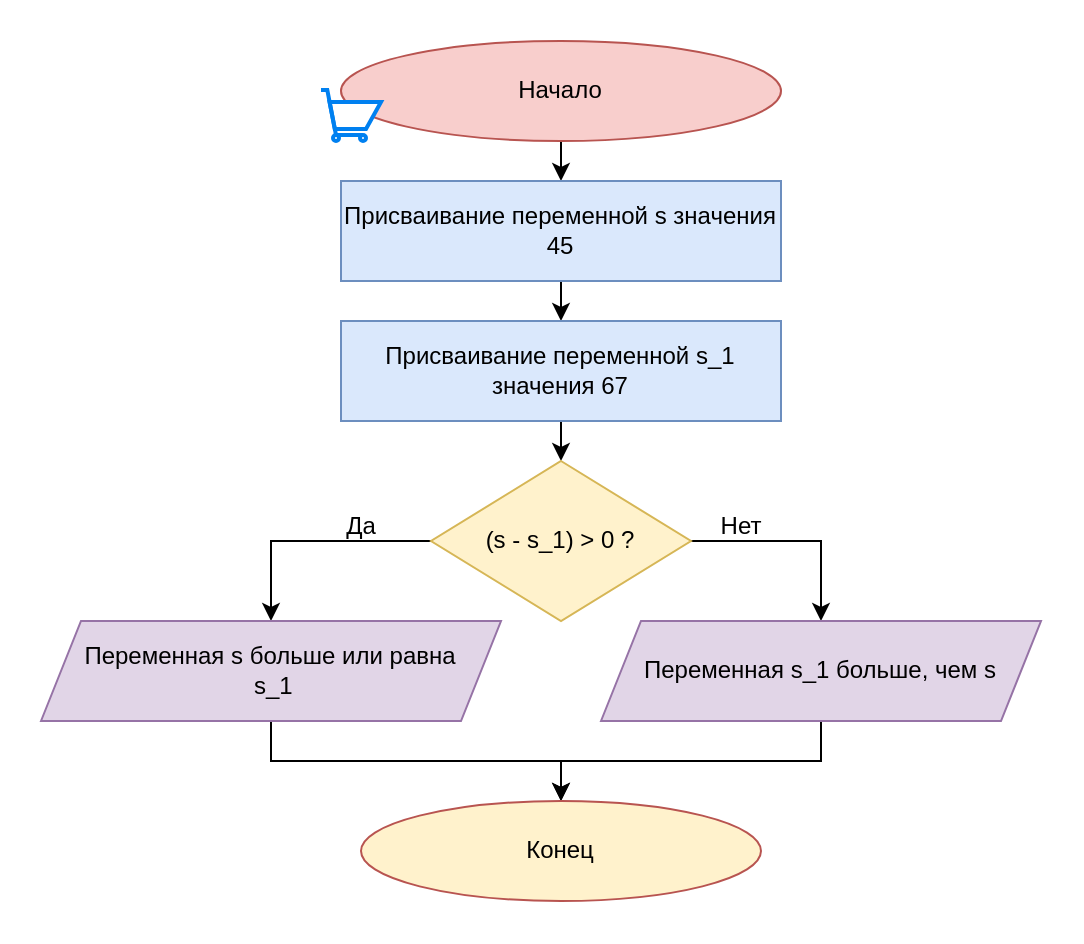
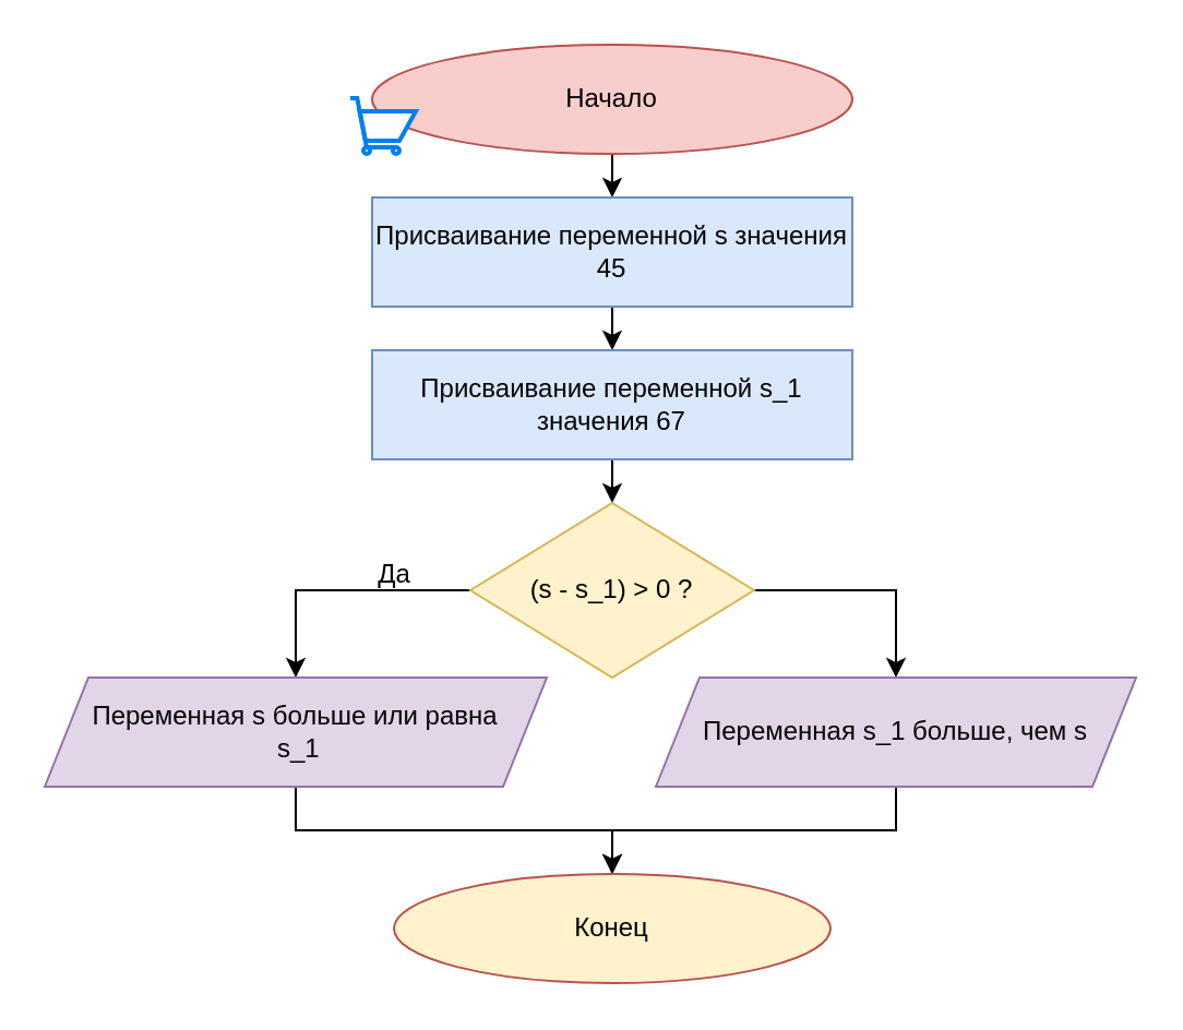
- <mxCell id="12" value="Нет" style="text;html=1;align=center;verticalAlign=middle;resizable=0;points=[];autosize=1;strokeColor=none;fillColor=none;" parent="1" vertex="1"><mxGeometry x="350" y="248" width="40" height="30" as="geometry" /></mxCell>
